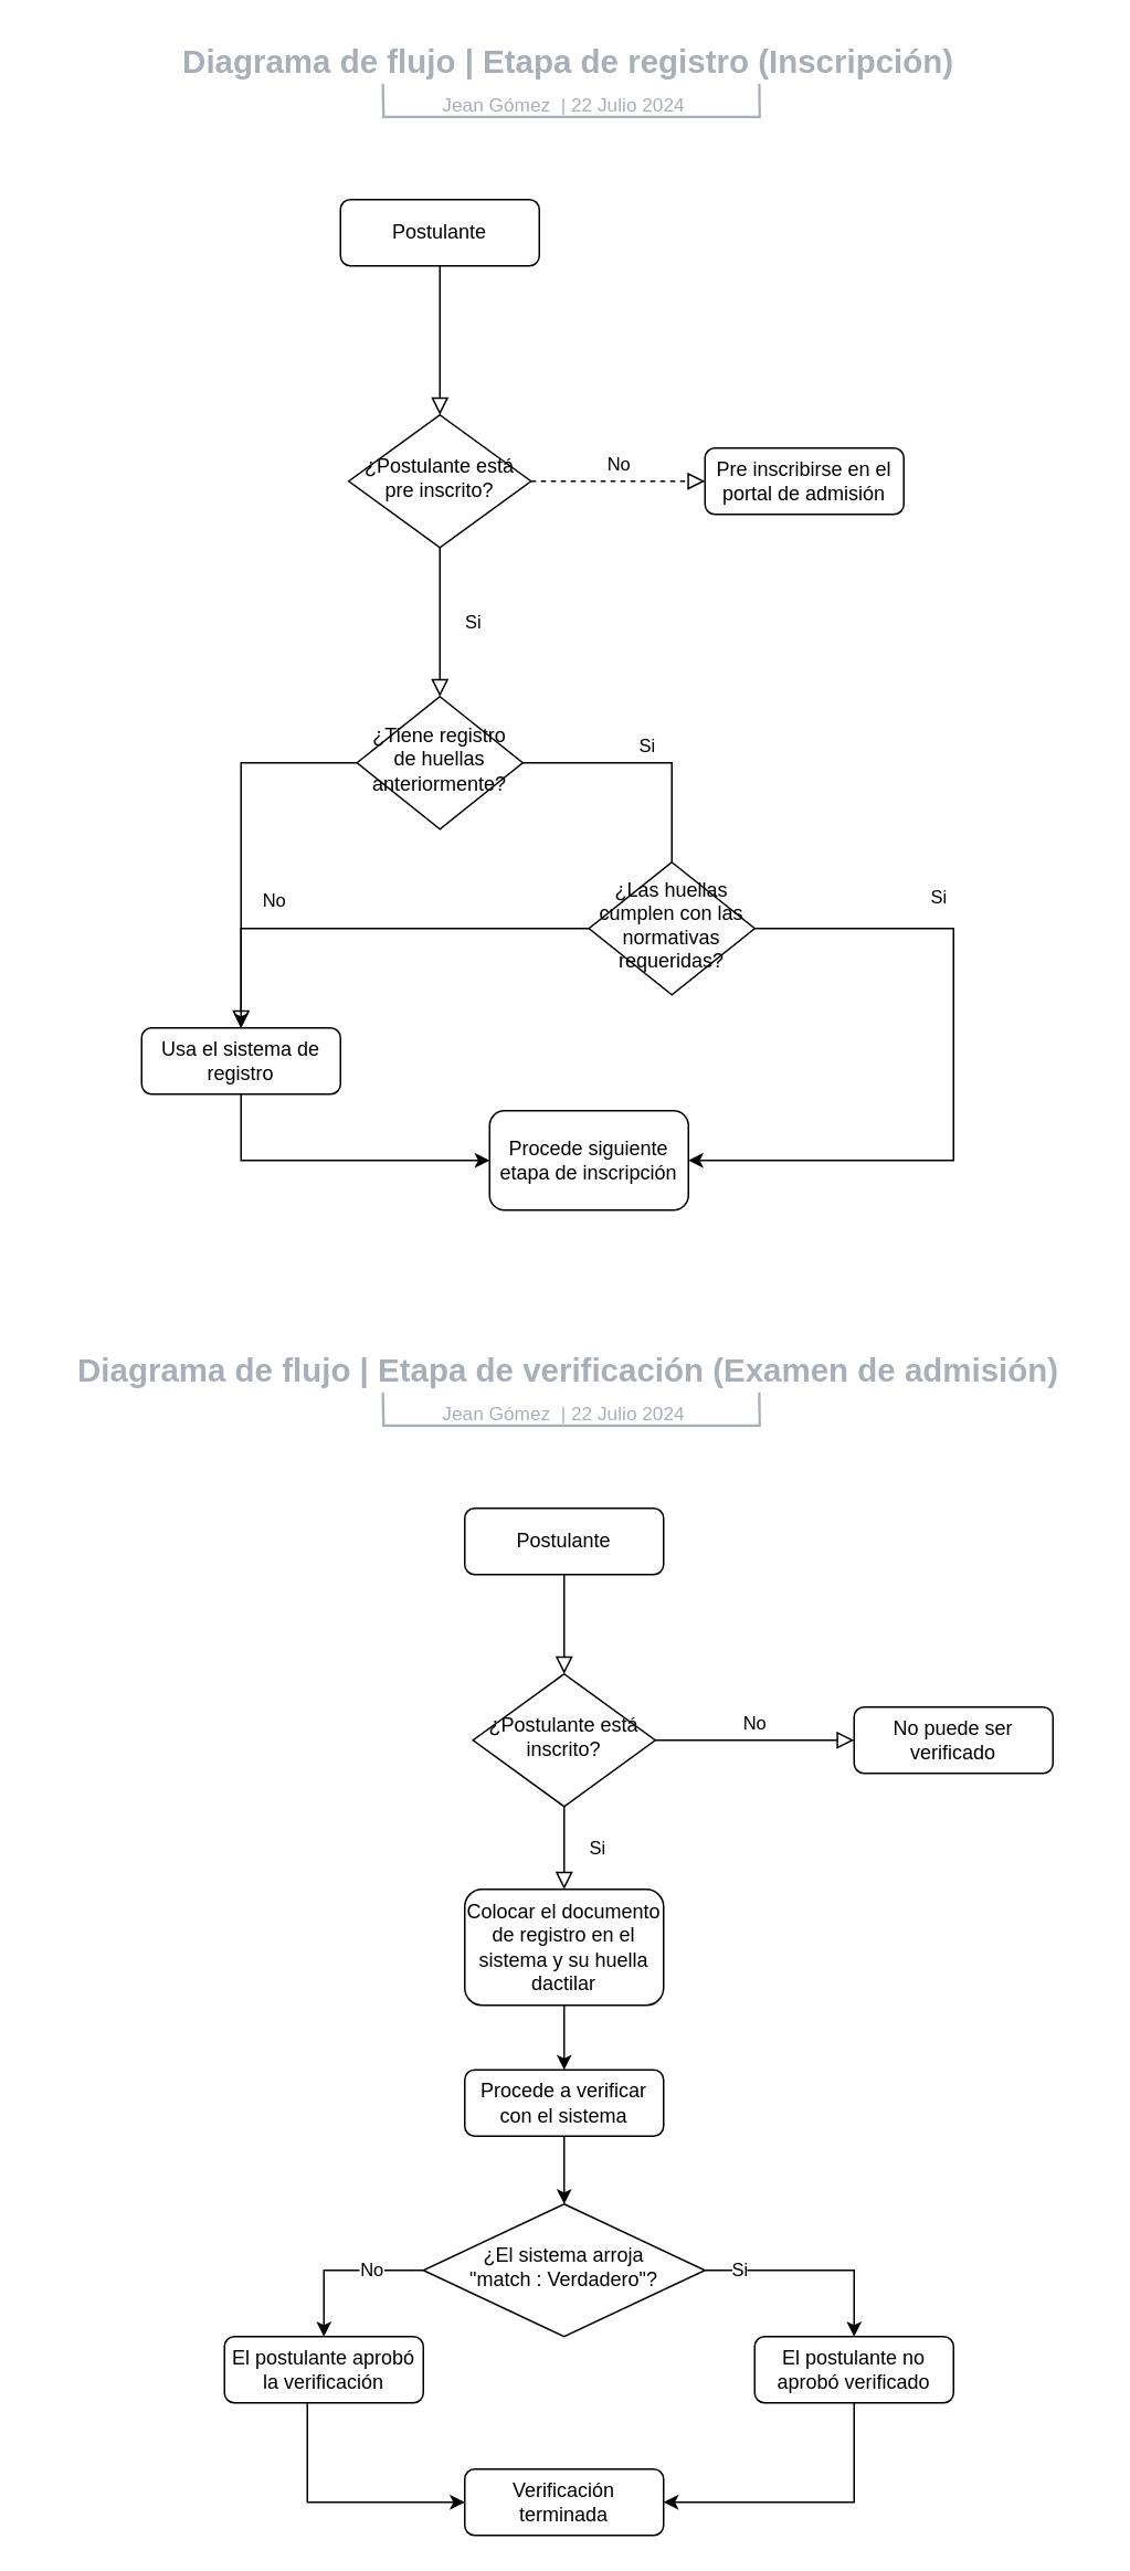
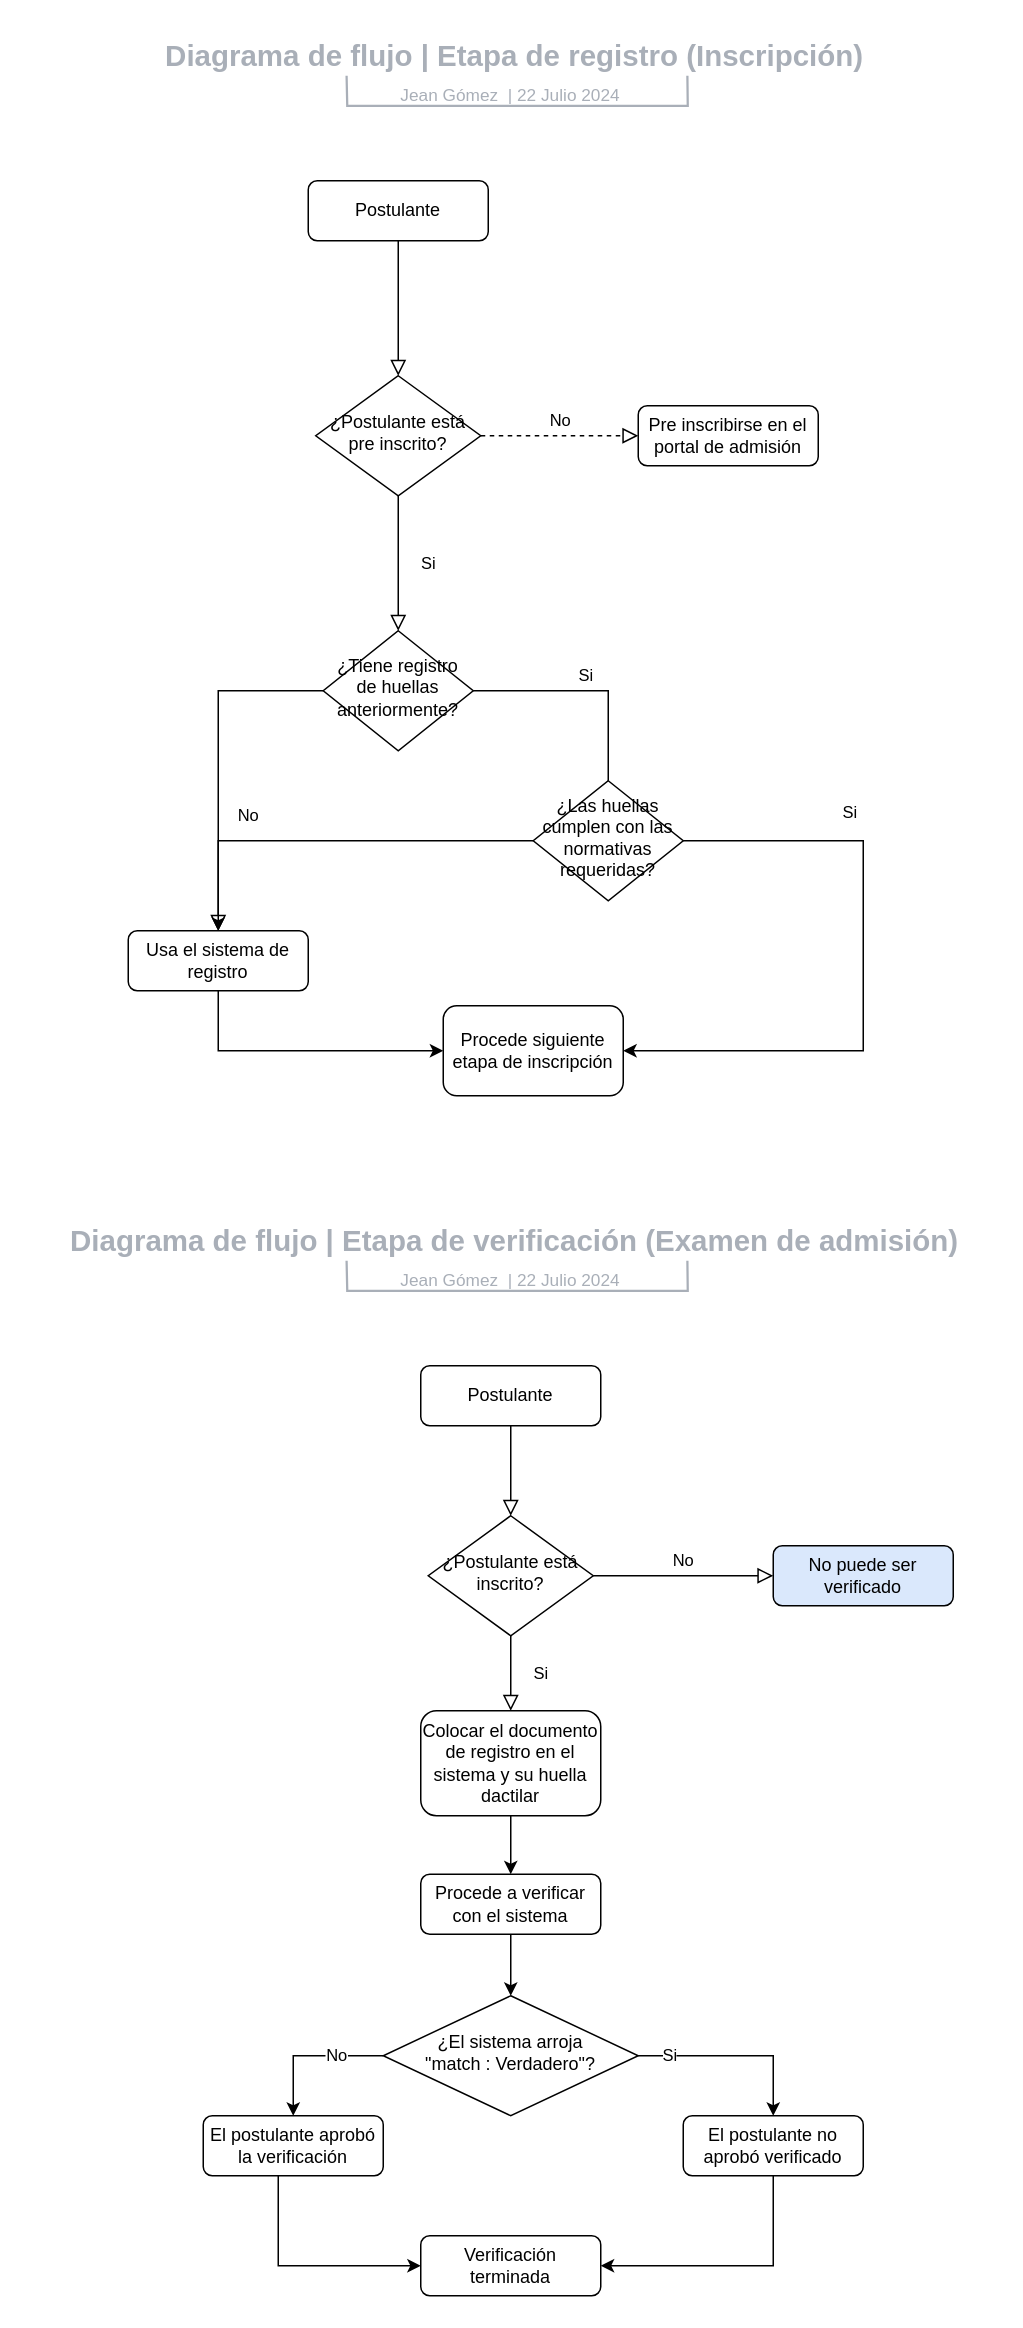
- <mxCell id="23" value="No puede ser verificado" style="rounded=1;whiteSpace=wrap;html=1;fontSize=12;glass=0;strokeWidth=1;shadow=0;" vertex="1" parent="1"><mxGeometry x="515" y="1030" width="120" height="40" as="geometry" /></mxCell>
+ <mxCell id="23" value="No puede ser verificado" style="rounded=1;whiteSpace=wrap;html=1;fontSize=12;glass=0;strokeWidth=1;shadow=0;fillColor=#dae8fc;" vertex="1" parent="1"><mxGeometry x="515" y="1030" width="120" height="40" as="geometry" /></mxCell>
